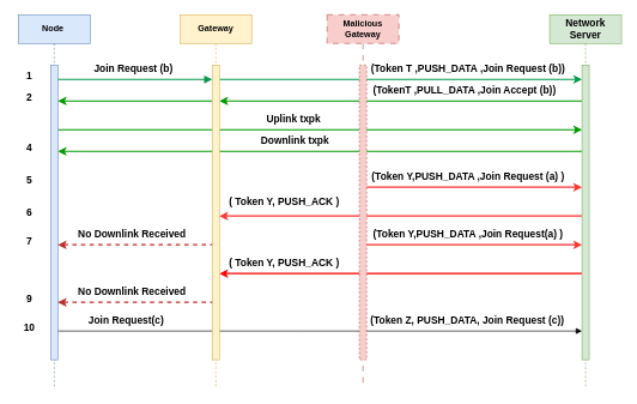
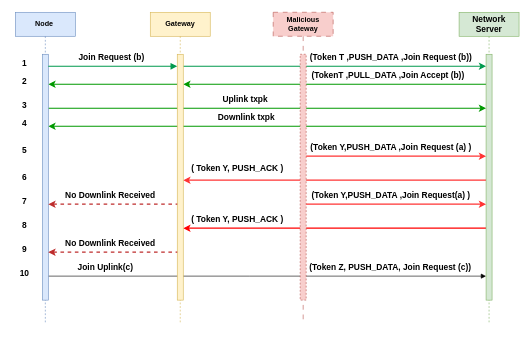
+ <mxCell id="38" value="&lt;font style=&quot;font-size: 14px;&quot;&gt;3&lt;/font&gt;" style="text;html=1;align=center;verticalAlign=middle;resizable=0;points=[];autosize=1;strokeColor=none;fillColor=none;fontStyle=1" vertex="1" parent="1"><mxGeometry x="25" y="160" width="30" height="30" as="geometry" /></mxCell>
+ <mxCell id="43" value="&lt;b&gt;&lt;font style=&quot;font-size: 14px;&quot;&gt;8&lt;/font&gt;&lt;/b&gt;" style="text;html=1;align=center;verticalAlign=middle;resizable=0;points=[];autosize=1;strokeColor=none;fillColor=none;" vertex="1" parent="1"><mxGeometry x="25" y="360" width="30" height="30" as="geometry" /></mxCell>
- <mxCell id="35" value="&lt;b style=&quot;font-size: 14px;&quot;&gt;Join Request(c)&lt;/b&gt;" style="text;html=1;align=center;verticalAlign=middle;resizable=0;points=[];autosize=1;strokeColor=none;fillColor=none;fontSize=14;" vertex="1" parent="1"><mxGeometry x="110" y="430" width="130" height="30" as="geometry" /></mxCell>
+ <mxCell id="35" value="&lt;b style=&quot;font-size: 14px;&quot;&gt;Join Uplink(c)&lt;/b&gt;" style="text;html=1;align=center;verticalAlign=middle;resizable=0;points=[];autosize=1;strokeColor=none;fillColor=none;fontSize=14;" vertex="1" parent="1"><mxGeometry x="110" y="430" width="130" height="30" as="geometry" /></mxCell>
